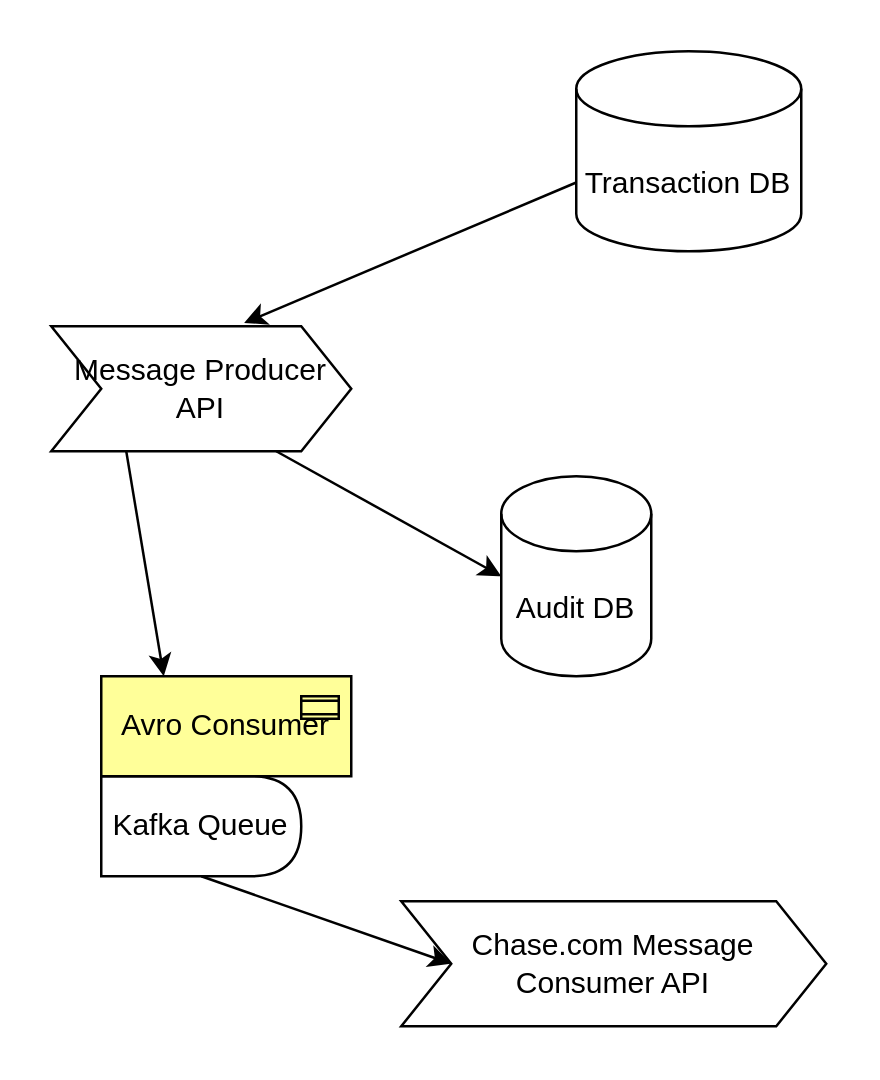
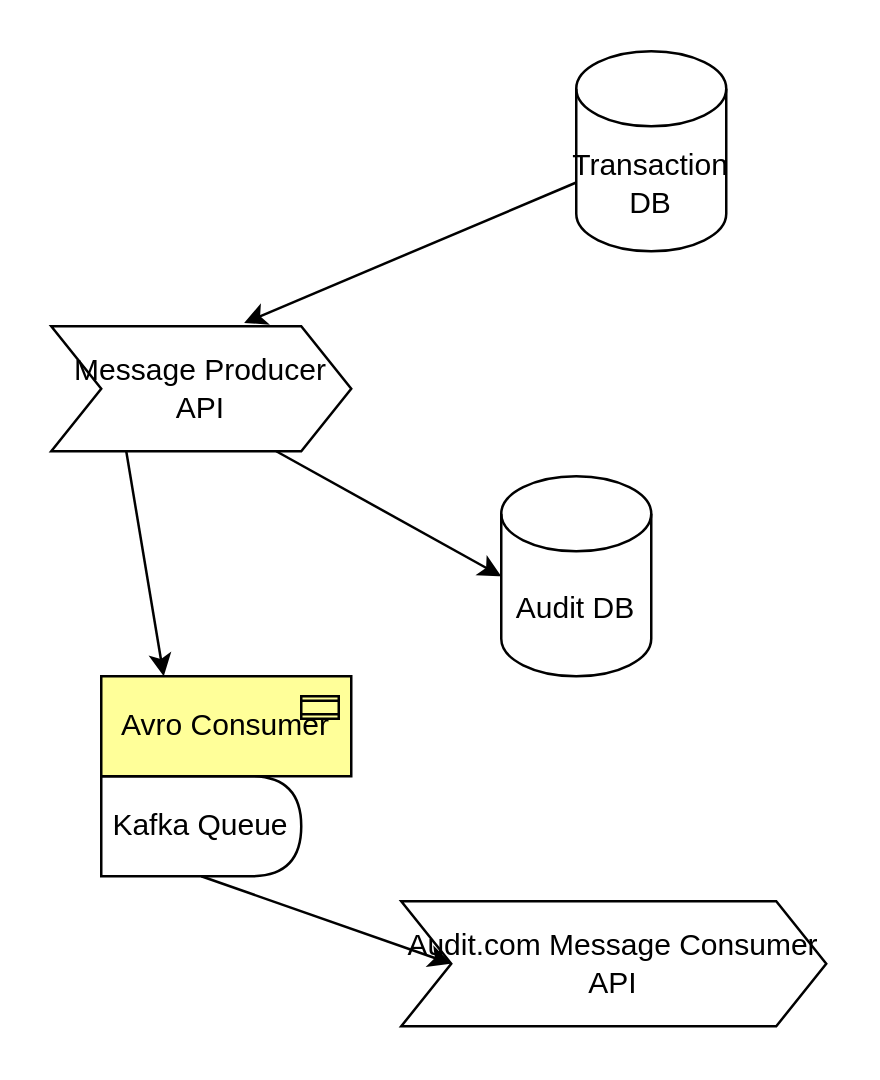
- <mxCell id="2" value="Transaction DB" style="shape=cylinder3;whiteSpace=wrap;html=1;boundedLbl=1;backgroundOutline=1;size=15;" vertex="1" parent="1"><mxGeometry x="230" y="20" width="90" height="80" as="geometry" /></mxCell>
+ <mxCell id="2" value="Transaction DB" style="shape=cylinder3;whiteSpace=wrap;html=1;boundedLbl=1;backgroundOutline=1;size=15;" vertex="1" parent="1"><mxGeometry x="230" y="20" width="60" height="80" as="geometry" /></mxCell>
- <mxCell id="11" value="Chase.com Message Consumer API" style="shape=step;perimeter=stepPerimeter;whiteSpace=wrap;html=1;fixedSize=1;" vertex="1" parent="1"><mxGeometry x="160" y="360" width="170" height="50" as="geometry" /></mxCell>
+ <mxCell id="11" value="Audit.com Message Consumer API" style="shape=step;perimeter=stepPerimeter;whiteSpace=wrap;html=1;fixedSize=1;" vertex="1" parent="1"><mxGeometry x="160" y="360" width="170" height="50" as="geometry" /></mxCell>
